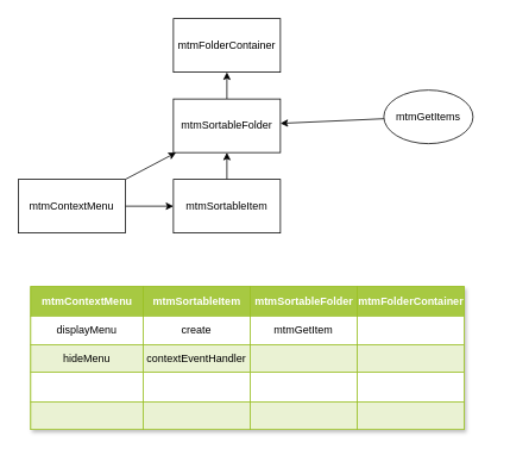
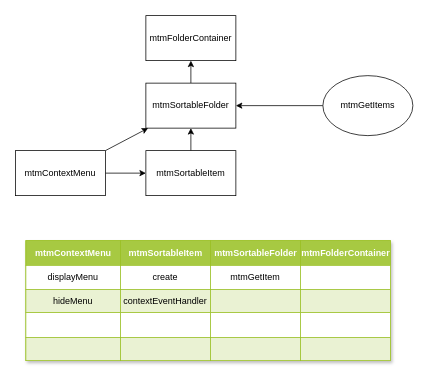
- <mxCell id="11" value="mtmGetItems" style="ellipse;whiteSpace=wrap;html=1;" vertex="1" parent="1"><mxGeometry x="430" y="100" width="100" height="60" as="geometry" /></mxCell>
+ <mxCell id="11" value="mtmGetItems" style="ellipse;whiteSpace=wrap;html=1;" vertex="1" parent="1"><mxGeometry x="430" y="100" width="120" height="80" as="geometry" /></mxCell>
